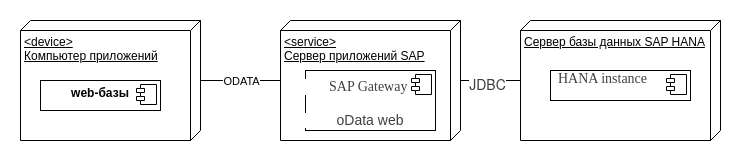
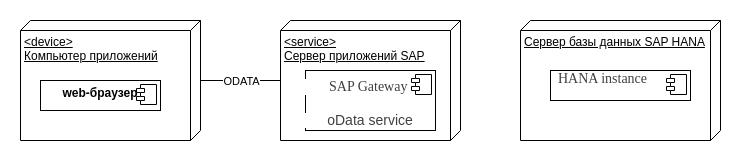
- <mxCell id="11" value="&lt;h1 class=&quot;entry-title&quot; style=&quot;box-sizing: inherit ; margin: 0.67em 0px 18px ; line-height: 1.1 ; color: rgb(64 , 64 , 64) ; clear: both ; background-color: rgb(255 , 255 , 255) ; font-size: 14px&quot;&gt;&lt;span style=&quot;font-weight: normal&quot;&gt;&lt;font face=&quot;Times New Roman&quot; style=&quot;font-size: 14px&quot;&gt;SAP Gateway&amp;nbsp;&lt;/font&gt;&lt;/span&gt;&lt;/h1&gt;&lt;h1 class=&quot;entry-title&quot; style=&quot;box-sizing: inherit ; margin: 0.67em 0px 18px ; line-height: 1.1 ; color: rgb(64 , 64 , 64) ; clear: both ; background-color: rgb(255 , 255 , 255) ; font-size: 14px&quot;&gt;&lt;span style=&quot;font-weight: normal&quot;&gt;oData web&lt;/span&gt;&lt;/h1&gt;&lt;hr style=&quot;font-size: 14px&quot;&gt;&lt;p style=&quot;margin: 0px 0px 0px 8px ; font-size: 14px&quot;&gt;&lt;br&gt;&lt;/p&gt;" style="align=center;overflow=fill;html=1;dropTarget=0;" vertex="1" parent="1"><mxGeometry x="305" y="70" width="130" height="60" as="geometry" /></mxCell>
+ <mxCell id="11" value="&lt;h1 class=&quot;entry-title&quot; style=&quot;box-sizing: inherit ; margin: 0.67em 0px 18px ; line-height: 1.1 ; color: rgb(64 , 64 , 64) ; clear: both ; background-color: rgb(255 , 255 , 255) ; font-size: 14px&quot;&gt;&lt;span style=&quot;font-weight: normal&quot;&gt;&lt;font face=&quot;Times New Roman&quot; style=&quot;font-size: 14px&quot;&gt;SAP Gateway&amp;nbsp;&lt;/font&gt;&lt;/span&gt;&lt;/h1&gt;&lt;h1 class=&quot;entry-title&quot; style=&quot;box-sizing: inherit ; margin: 0.67em 0px 18px ; line-height: 1.1 ; color: rgb(64 , 64 , 64) ; clear: both ; background-color: rgb(255 , 255 , 255) ; font-size: 14px&quot;&gt;&lt;span style=&quot;font-weight: normal&quot;&gt;oData service&lt;/span&gt;&lt;/h1&gt;&lt;hr style=&quot;font-size: 14px&quot;&gt;&lt;p style=&quot;margin: 0px 0px 0px 8px ; font-size: 14px&quot;&gt;&lt;br&gt;&lt;/p&gt;" style="align=center;overflow=fill;html=1;dropTarget=0;" vertex="1" parent="1"><mxGeometry x="305" y="70" width="130" height="60" as="geometry" /></mxCell>
- <mxCell id="9" value="&lt;p style=&quot;margin: 0px ; margin-top: 6px ; text-align: center&quot;&gt;&lt;b&gt;web-базы&lt;/b&gt;&lt;/p&gt;" style="align=left;overflow=fill;html=1;dropTarget=0;" vertex="1" parent="1"><mxGeometry x="40" y="80" width="120" height="30" as="geometry" /></mxCell>
+ <mxCell id="9" value="&lt;p style=&quot;margin: 0px ; margin-top: 6px ; text-align: center&quot;&gt;&lt;b&gt;web-браузер&lt;/b&gt;&lt;/p&gt;" style="align=left;overflow=fill;html=1;dropTarget=0;" vertex="1" parent="1"><mxGeometry x="40" y="80" width="120" height="30" as="geometry" /></mxCell>
- <mxCell id="2" style="edgeStyle=orthogonalEdgeStyle;rounded=0;orthogonalLoop=1;jettySize=auto;html=1;endArrow=none;endFill=0;" edge="1" parent="1" source="4" target="5"><mxGeometry relative="1" as="geometry" /></mxCell>
- <mxCell id="3" value="&lt;span style=&quot;color: rgb(60 , 60 , 60) ; font-family: &amp;#34;sapregular&amp;#34; , &amp;#34;helvetica neue&amp;#34; , &amp;#34;arial&amp;#34; , sans-serif ; font-size: 14px ; text-align: left&quot;&gt;JDBC&lt;/span&gt;" style="edgeLabel;html=1;align=center;verticalAlign=middle;resizable=0;points=[];" vertex="1" connectable="0" parent="2"><mxGeometry x="0.142" y="3" relative="1" as="geometry"><mxPoint as="offset" /></mxGeometry></mxCell>
